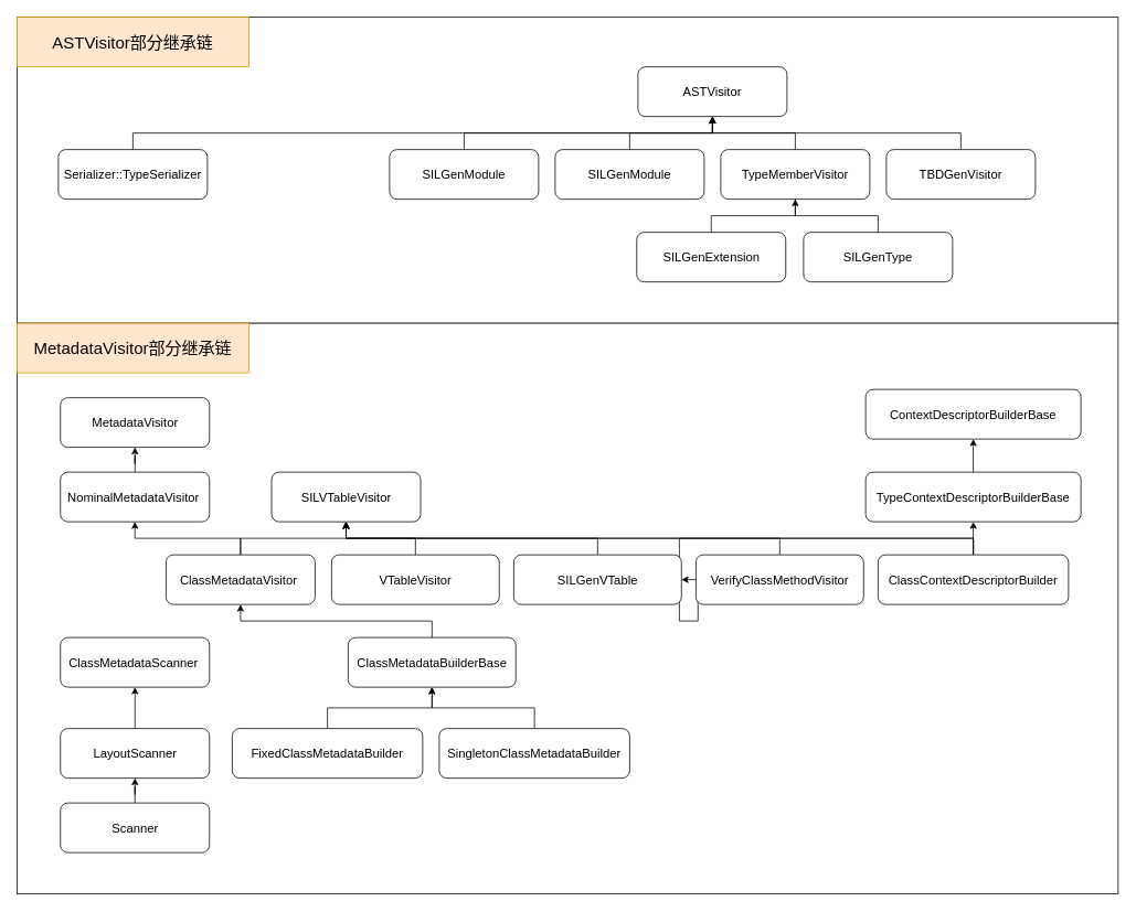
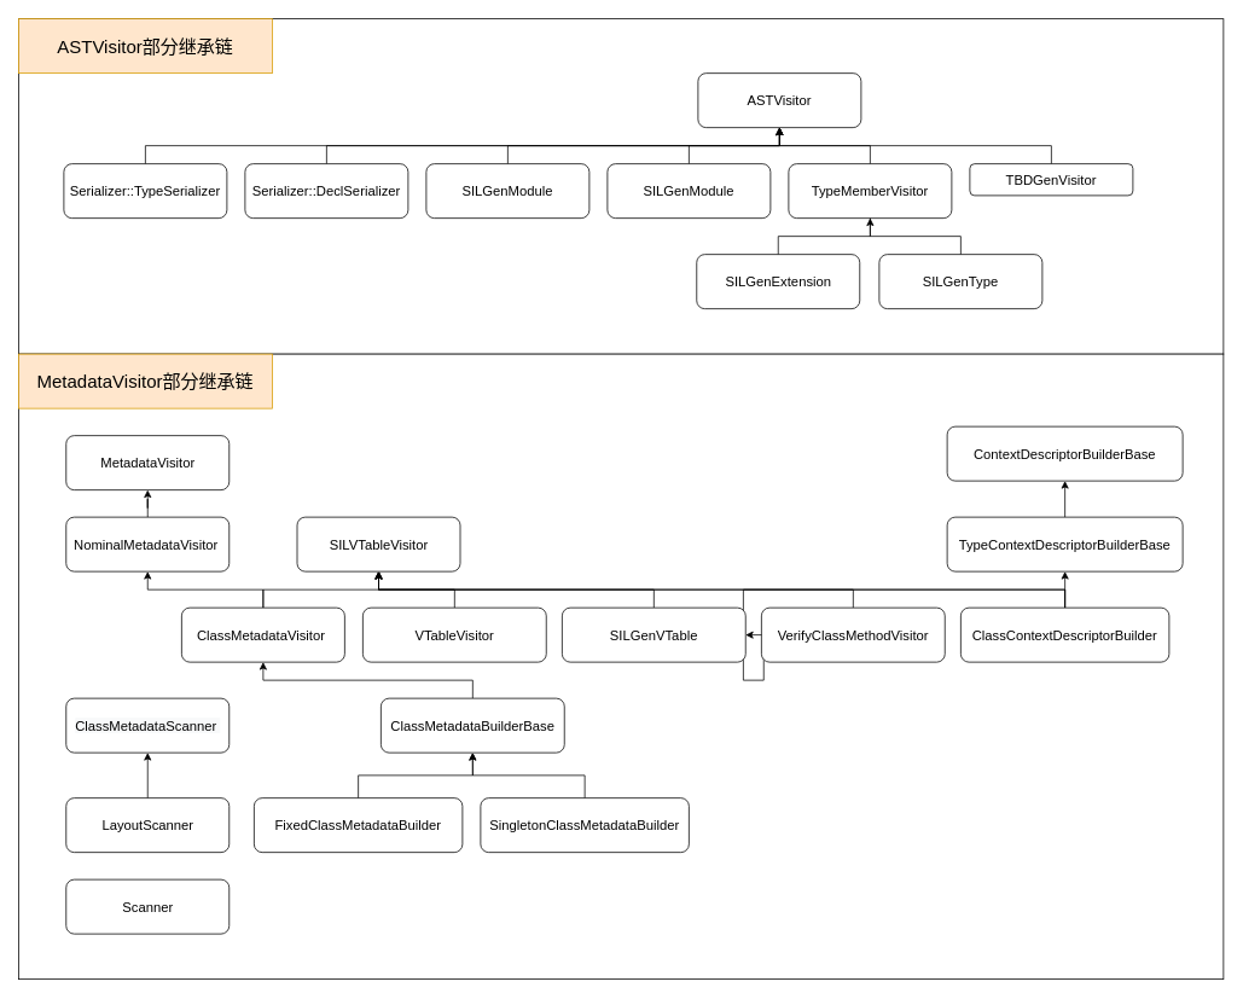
+ <mxCell id="45" style="edgeStyle=orthogonalEdgeStyle;rounded=0;orthogonalLoop=1;jettySize=auto;html=1;exitX=0.5;exitY=0;exitDx=0;exitDy=0;entryX=0.5;entryY=1;entryDx=0;entryDy=0;" parent="1" source="46" target="32" edge="1"><mxGeometry relative="1" as="geometry" /></mxCell>
+ <mxCell id="46" value="Serializer::DeclSerializer" style="whiteSpace=wrap;html=1;fontSize=15;rounded=1;" parent="1" vertex="1"><mxGeometry x="270" y="180" width="180" height="60" as="geometry" /></mxCell>
- <mxCell id="44" value="TBDGenVisitor" style="whiteSpace=wrap;html=1;fontSize=15;rounded=1;" parent="1" vertex="1"><mxGeometry x="1070" y="180" width="180" height="60" as="geometry" /></mxCell>
+ <mxCell id="44" value="TBDGenVisitor" style="whiteSpace=wrap;html=1;fontSize=15;rounded=1;" parent="1" vertex="1"><mxGeometry x="1070" y="180" width="180" height="35" as="geometry" /></mxCell>
- <mxCell id="4" value="" style="edgeStyle=orthogonalEdgeStyle;rounded=0;orthogonalLoop=1;jettySize=auto;html=1;fontSize=15;" parent="1" source="5" target="7" edge="1"><mxGeometry relative="1" as="geometry" /></mxCell>
